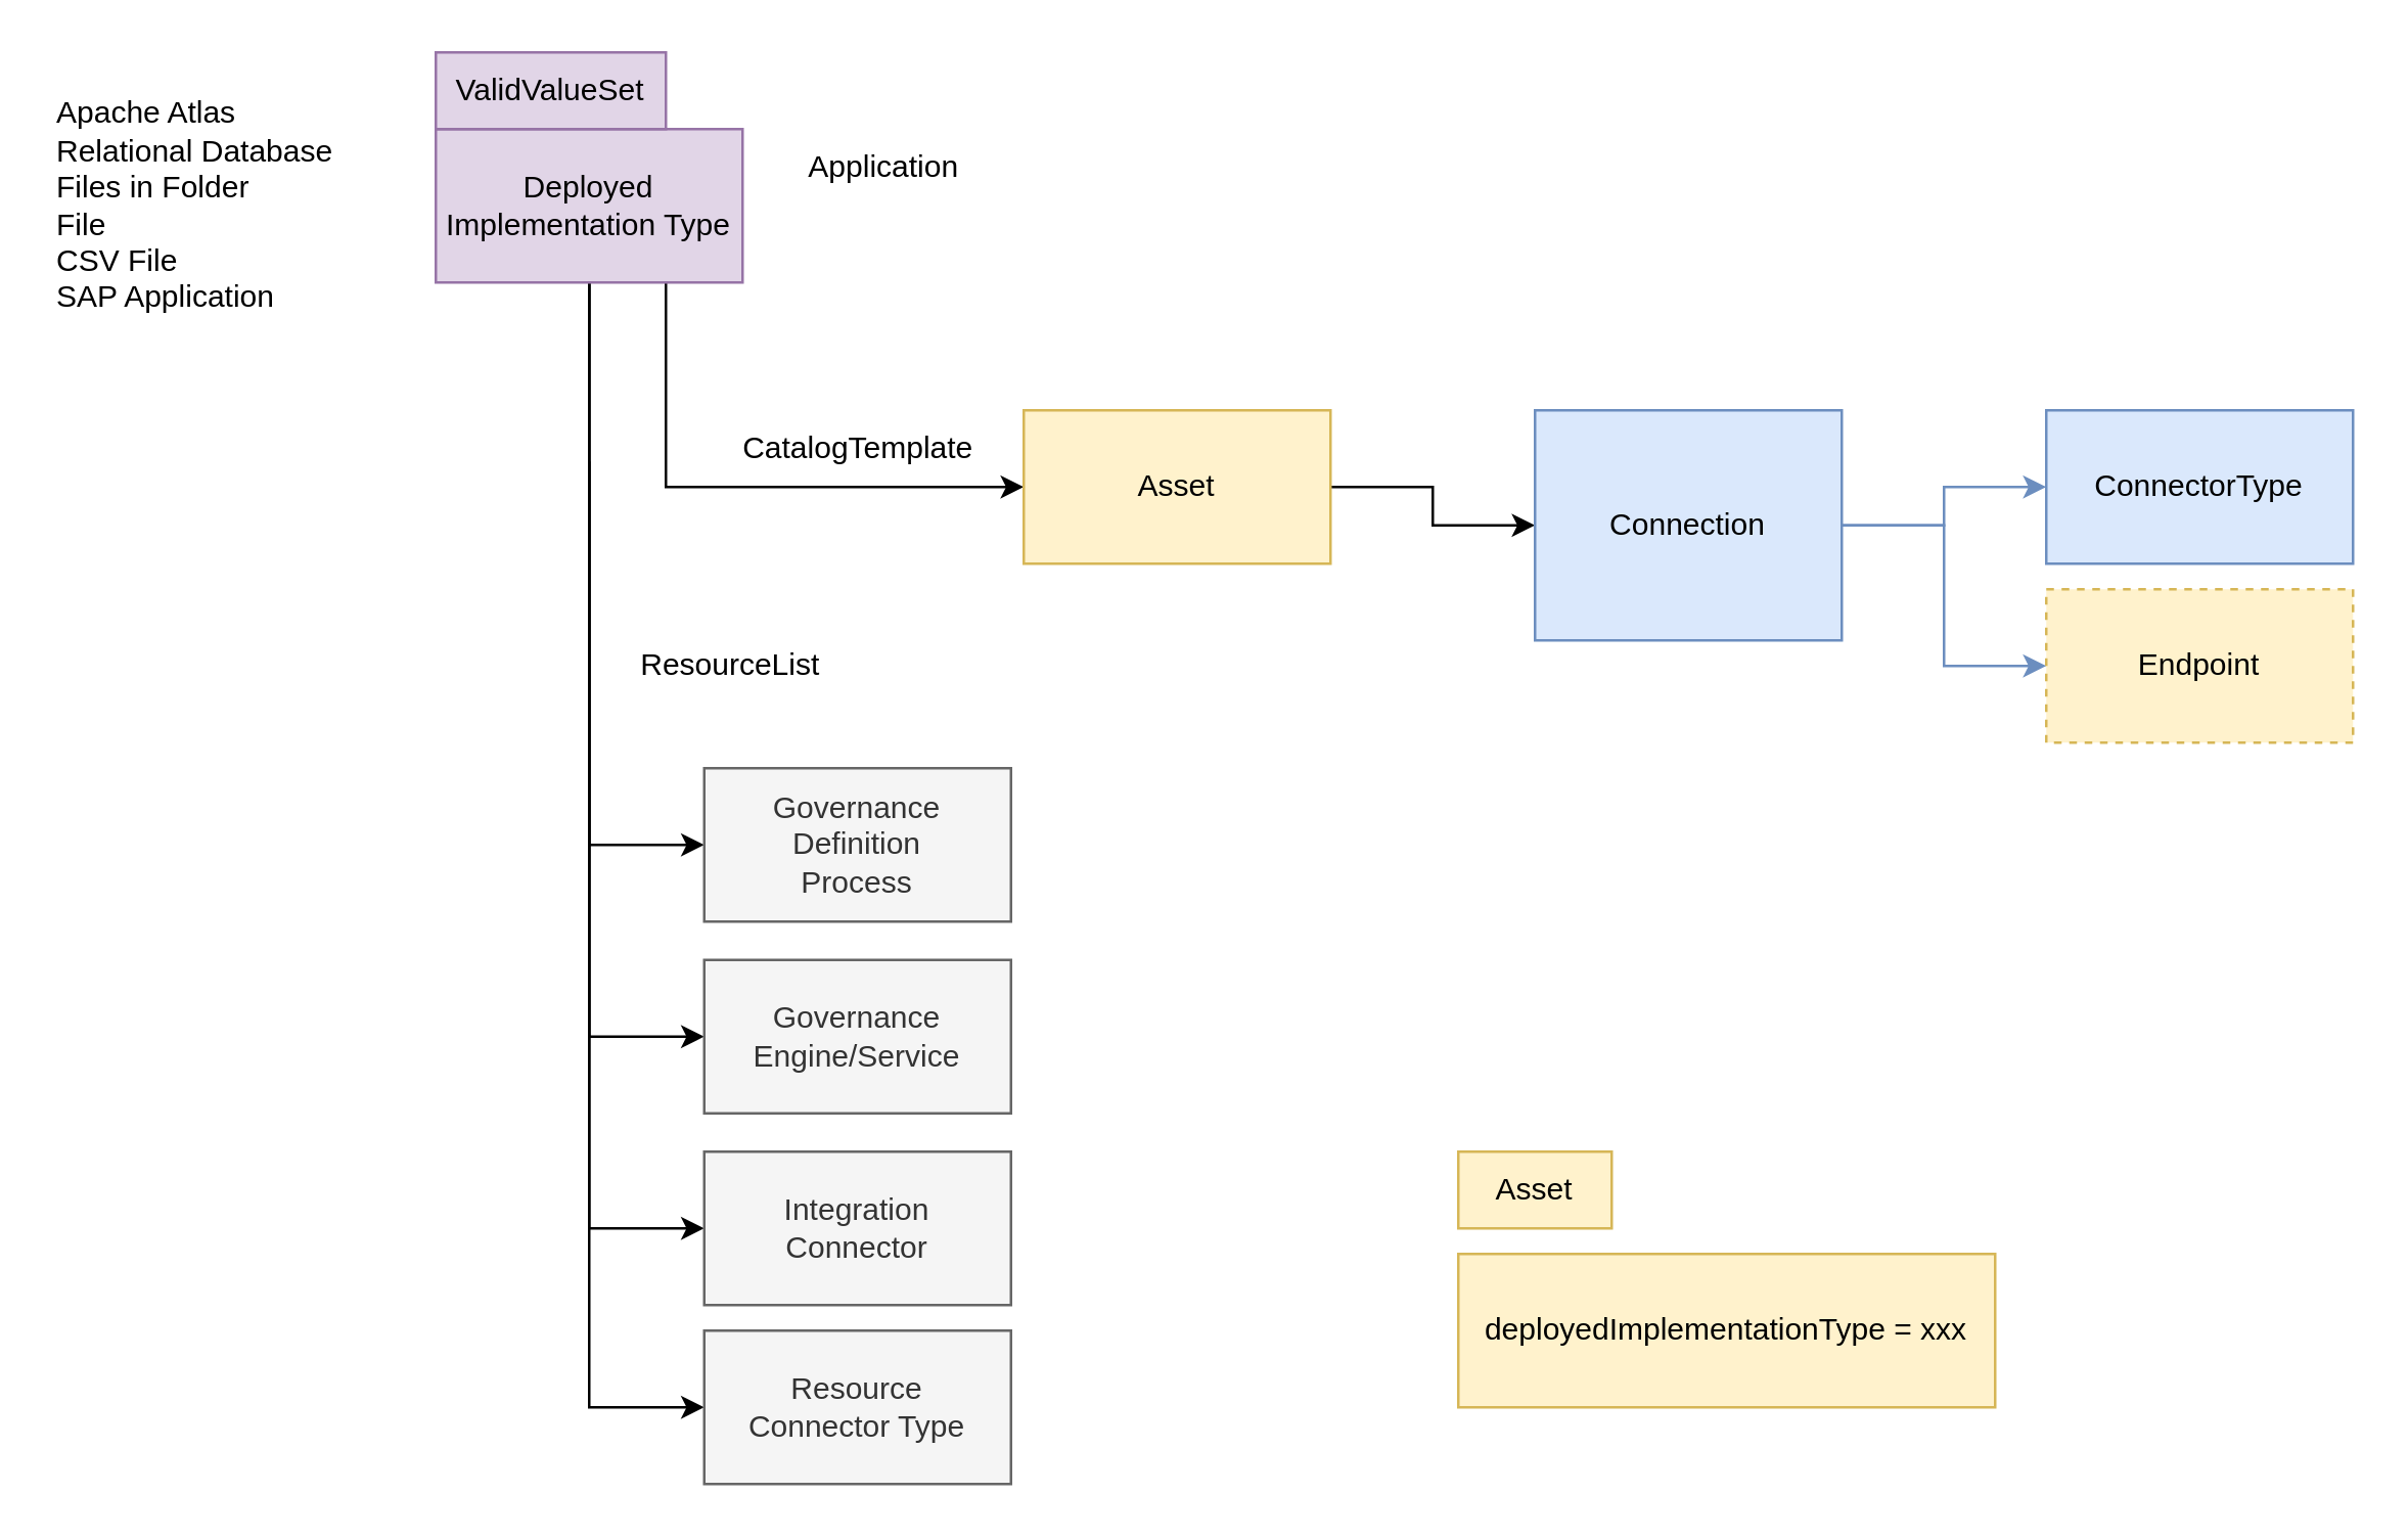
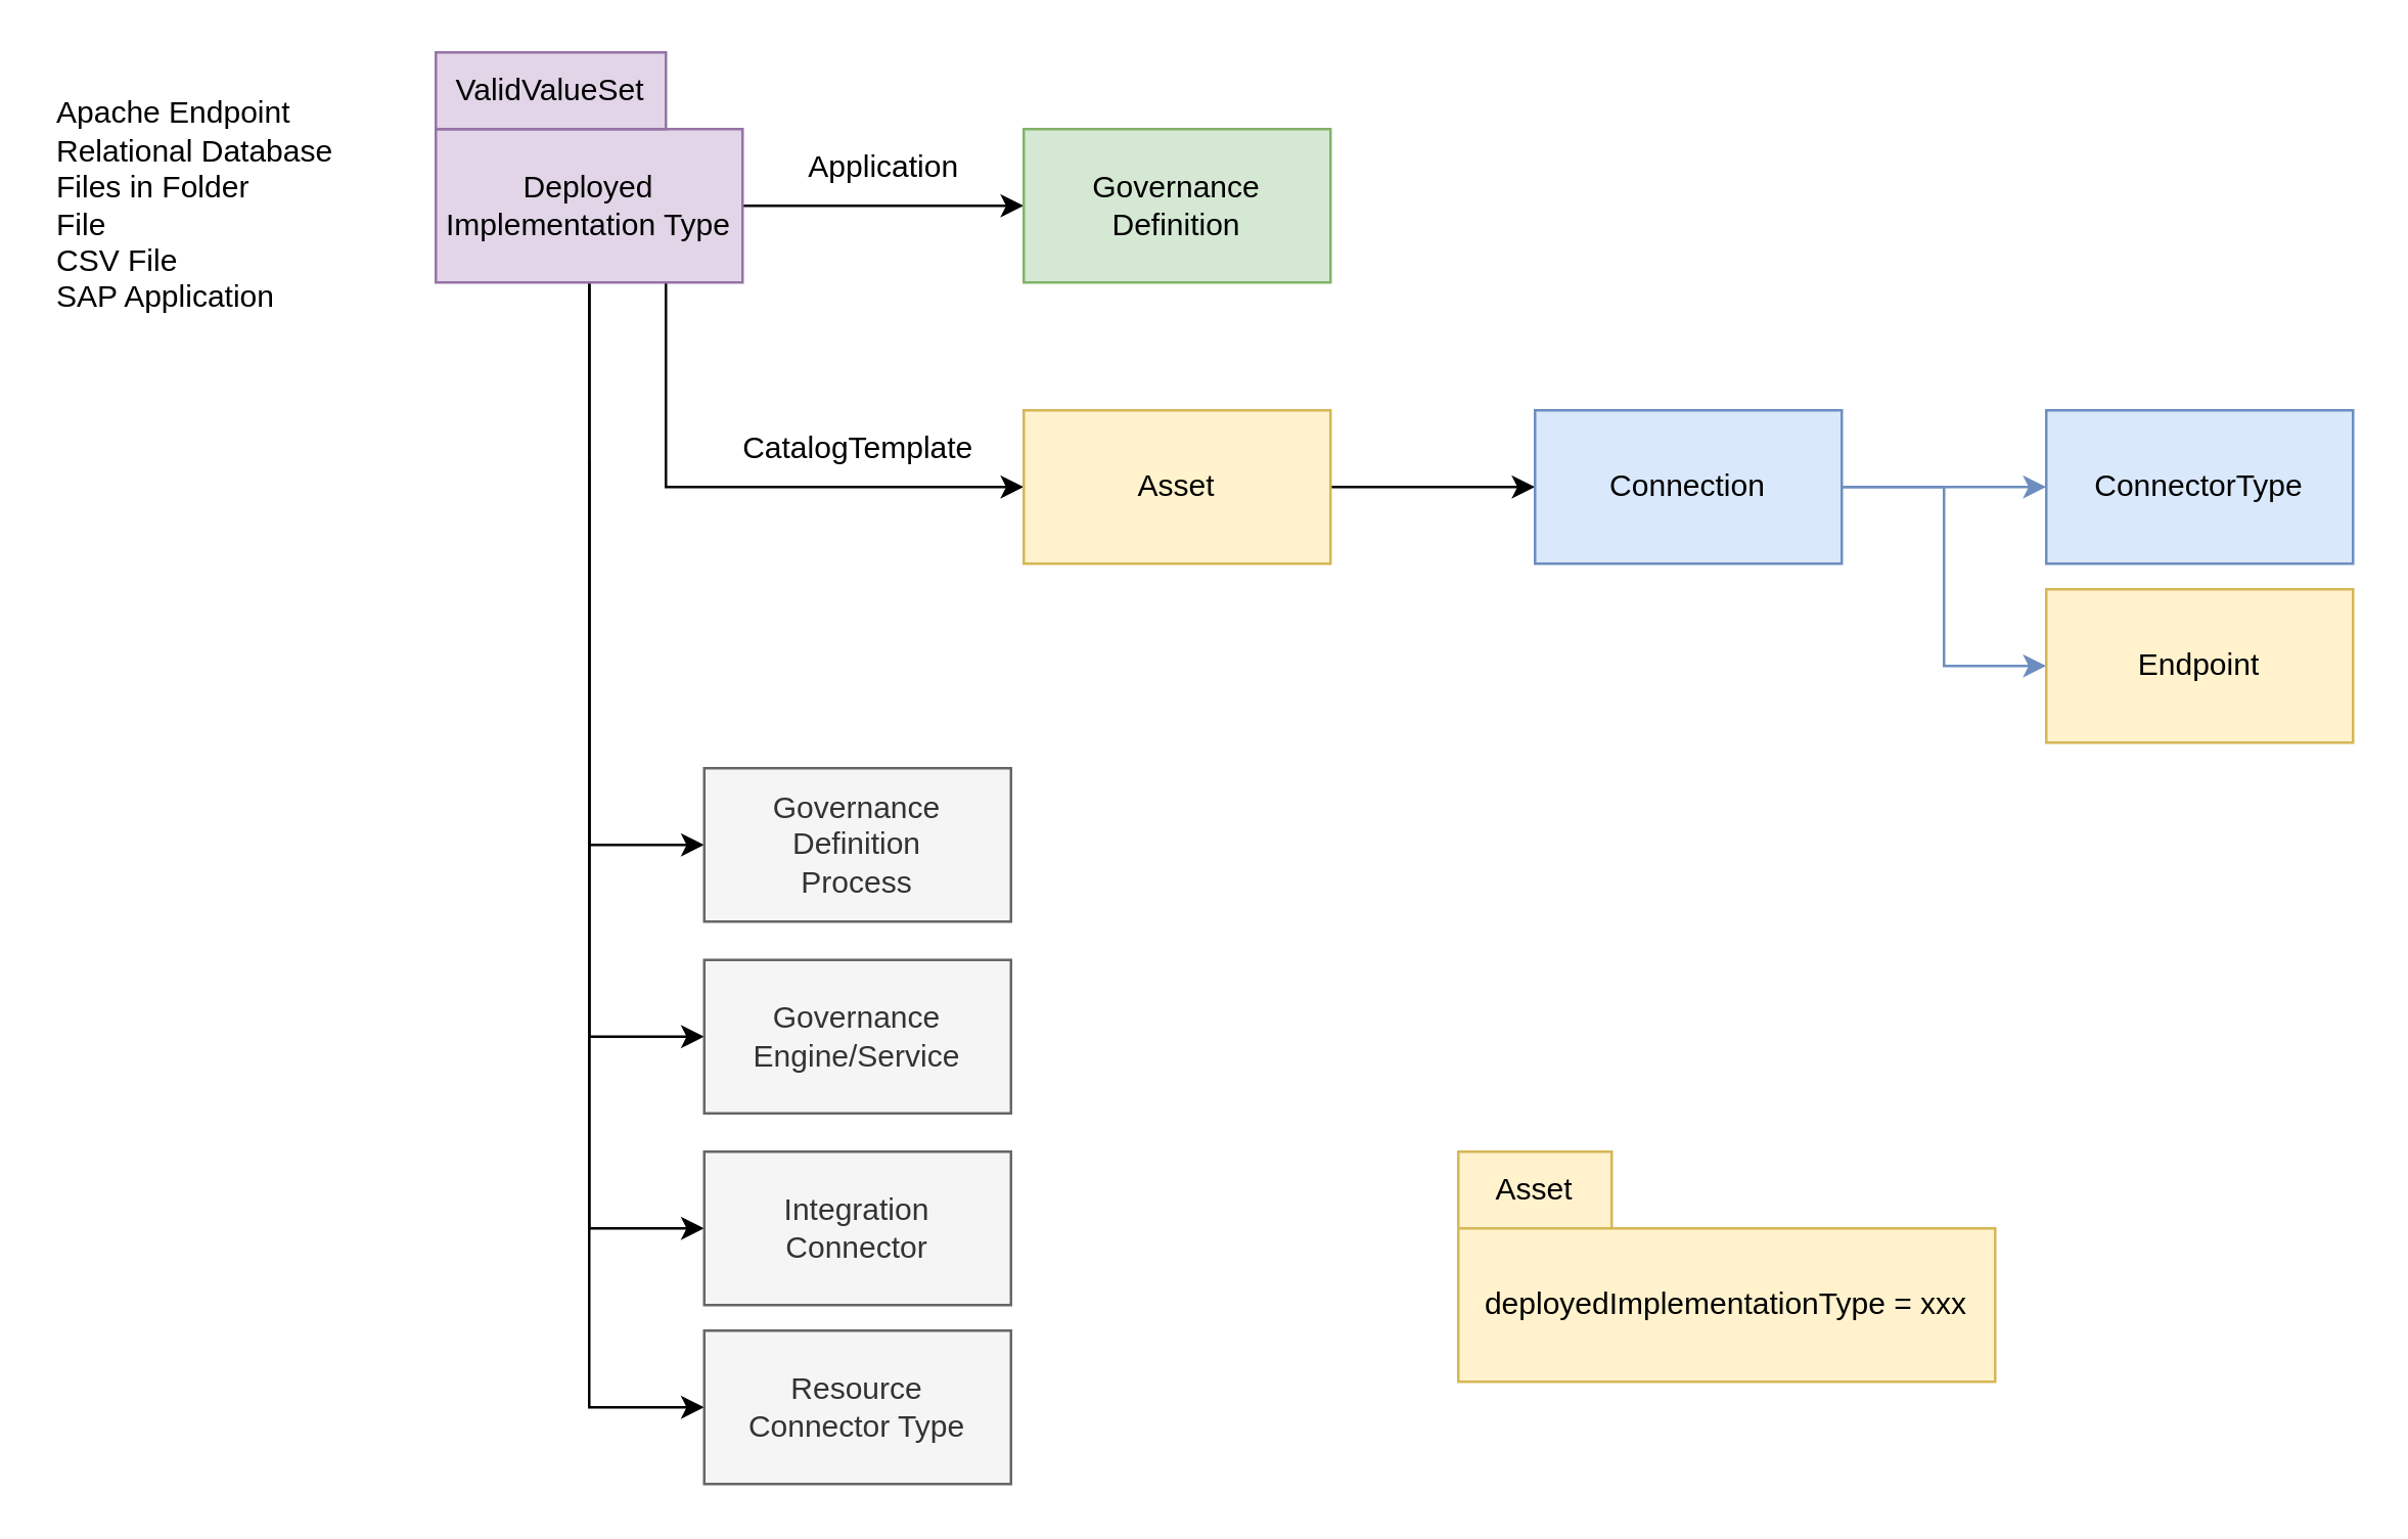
- <mxCell id="26" value="Apache Atlas&lt;br&gt;Relational Database&lt;br&gt;Files in Folder&lt;br&gt;File&lt;br&gt;CSV File&lt;br&gt;SAP Application" style="text;html=1;align=left;verticalAlign=middle;resizable=0;points=[];autosize=1;strokeColor=none;fillColor=none;" parent="1" vertex="1"><mxGeometry x="20" y="30" width="130" height="100" as="geometry" /></mxCell>
+ <mxCell id="26" value="Apache Endpoint&lt;br&gt;Relational Database&lt;br&gt;Files in Folder&lt;br&gt;File&lt;br&gt;CSV File&lt;br&gt;SAP Application" style="text;html=1;align=left;verticalAlign=middle;resizable=0;points=[];autosize=1;strokeColor=none;fillColor=none;" parent="1" vertex="1"><mxGeometry x="20" y="30" width="130" height="100" as="geometry" /></mxCell>
+ <mxCell id="2" style="edgeStyle=orthogonalEdgeStyle;rounded=0;orthogonalLoop=1;jettySize=auto;html=1;exitX=1;exitY=0.5;exitDx=0;exitDy=0;entryX=0;entryY=0.5;entryDx=0;entryDy=0;" parent="1" source="7" target="8" edge="1"><mxGeometry relative="1" as="geometry" /></mxCell>
+ <mxCell id="8" value="Governance&lt;br&gt;Definition" style="rounded=0;whiteSpace=wrap;html=1;fillColor=#d5e8d4;strokeColor=#82b366;" parent="1" vertex="1"><mxGeometry x="400" y="50" width="120" height="60" as="geometry" /></mxCell>
- <mxCell id="14" value="Connection" style="whiteSpace=wrap;html=1;rounded=0;fillColor=#dae8fc;strokeColor=#6c8ebf;" parent="1" vertex="1"><mxGeometry x="600" y="160" width="120" height="90" as="geometry" /></mxCell>
+ <mxCell id="14" value="Connection" style="whiteSpace=wrap;html=1;rounded=0;fillColor=#dae8fc;strokeColor=#6c8ebf;" parent="1" vertex="1"><mxGeometry x="600" y="160" width="120" height="60" as="geometry" /></mxCell>
- <mxCell id="21" value="ResourceList" style="text;html=1;align=center;verticalAlign=middle;resizable=0;points=[];autosize=1;strokeColor=none;fillColor=none;" parent="1" vertex="1"><mxGeometry x="240" y="245" width="90" height="30" as="geometry" /></mxCell>
- <mxCell id="16" value="Endpoint" style="whiteSpace=wrap;html=1;rounded=0;fillColor=#fff2cc;strokeColor=#d6b656;dashed=1;" parent="1" vertex="1"><mxGeometry x="800" y="230" width="120" height="60" as="geometry" /></mxCell>
+ <mxCell id="16" value="Endpoint" style="whiteSpace=wrap;html=1;rounded=0;fillColor=#fff2cc;strokeColor=#d6b656;" parent="1" vertex="1"><mxGeometry x="800" y="230" width="120" height="60" as="geometry" /></mxCell>
- <mxCell id="25" value="deployedImplementationType = xxx" style="rounded=0;whiteSpace=wrap;html=1;fillColor=#fff2cc;strokeColor=#d6b656;" parent="1" vertex="1"><mxGeometry x="570" y="490" width="210" height="60" as="geometry" /></mxCell>
+ <mxCell id="25" value="deployedImplementationType = xxx" style="rounded=0;whiteSpace=wrap;html=1;fillColor=#fff2cc;strokeColor=#d6b656;" parent="1" vertex="1"><mxGeometry x="570" y="480" width="210" height="60" as="geometry" /></mxCell>
